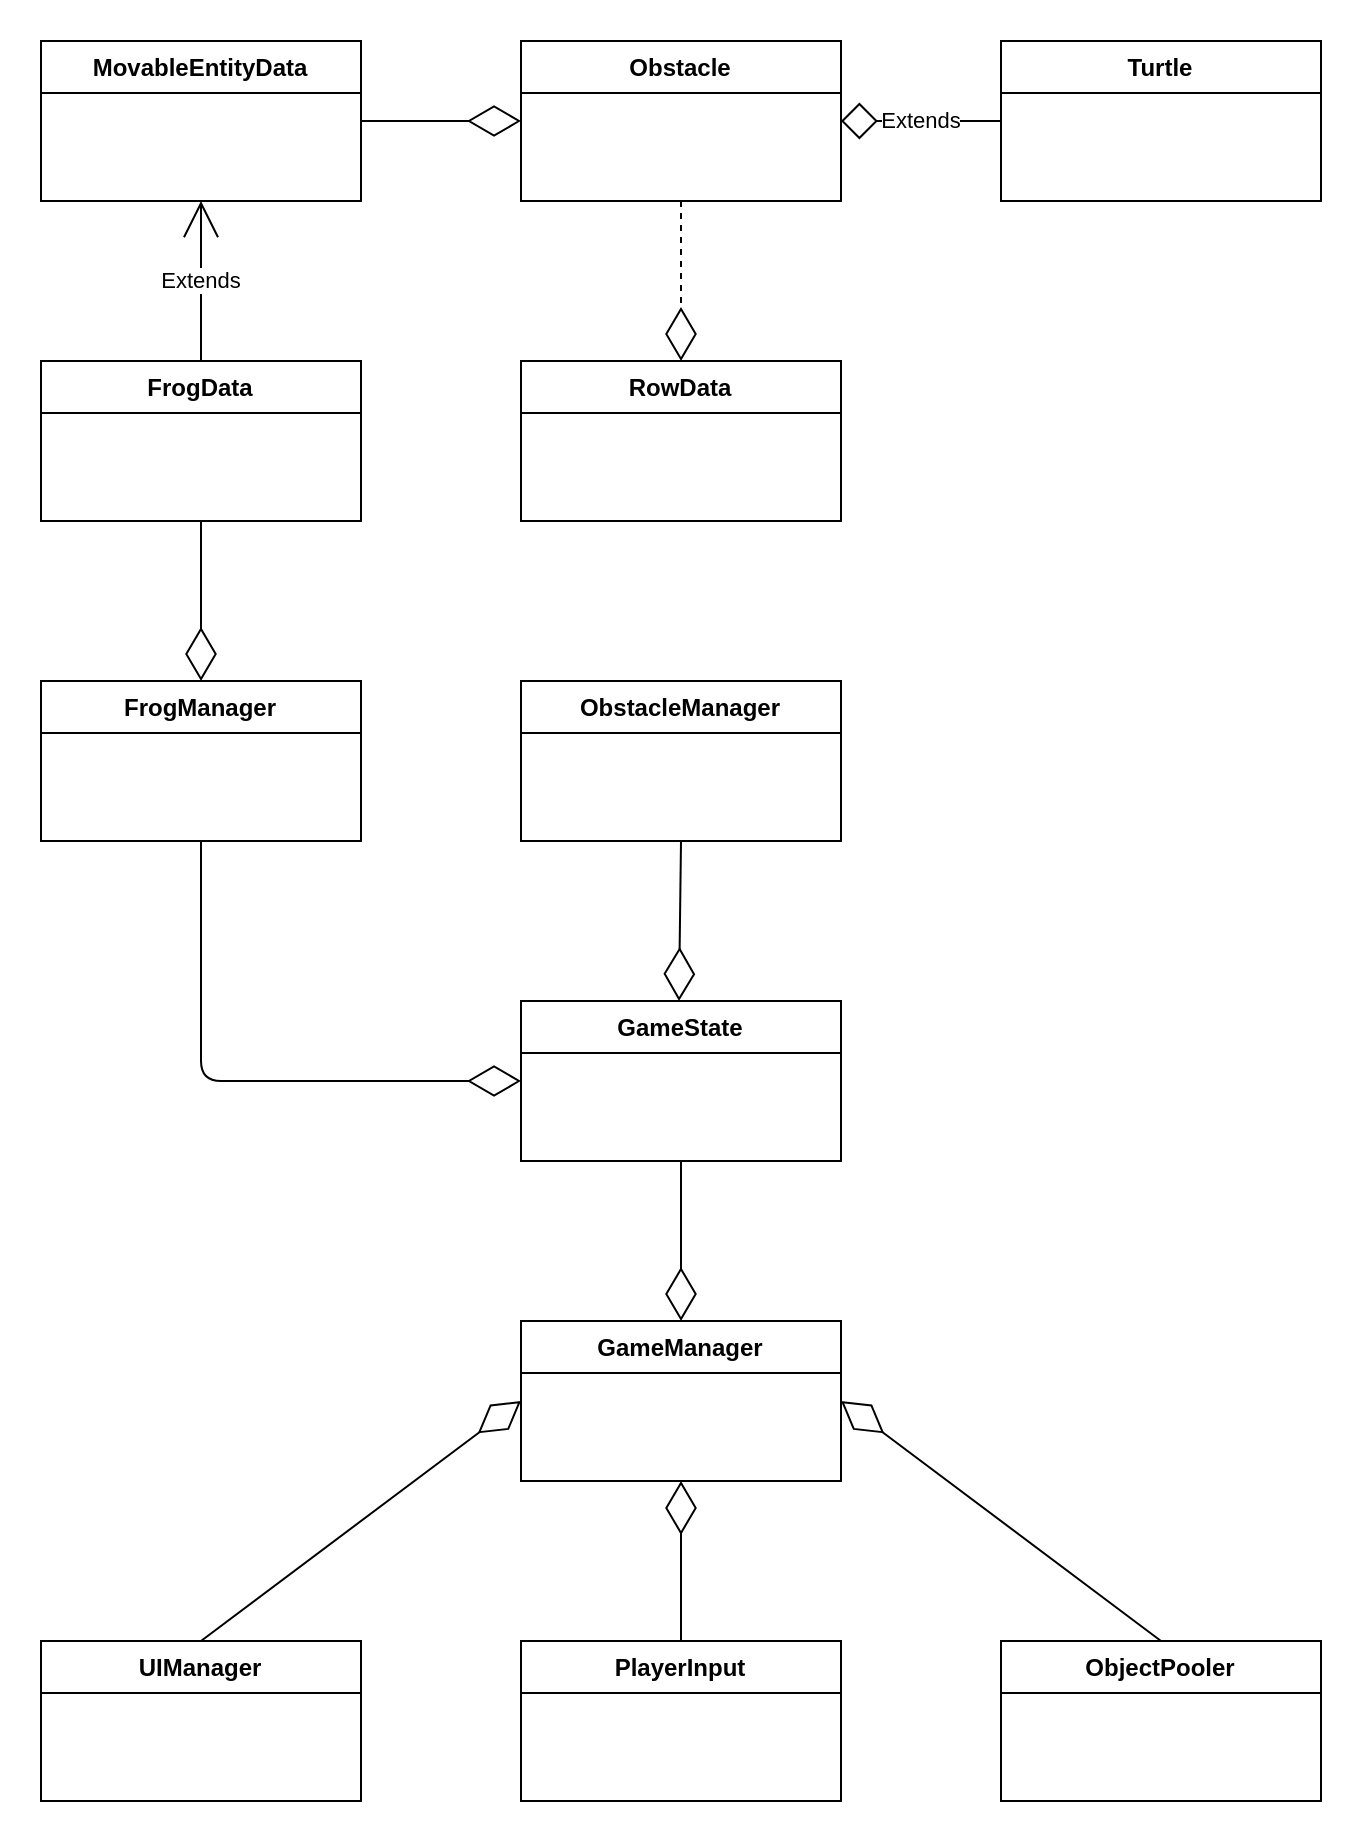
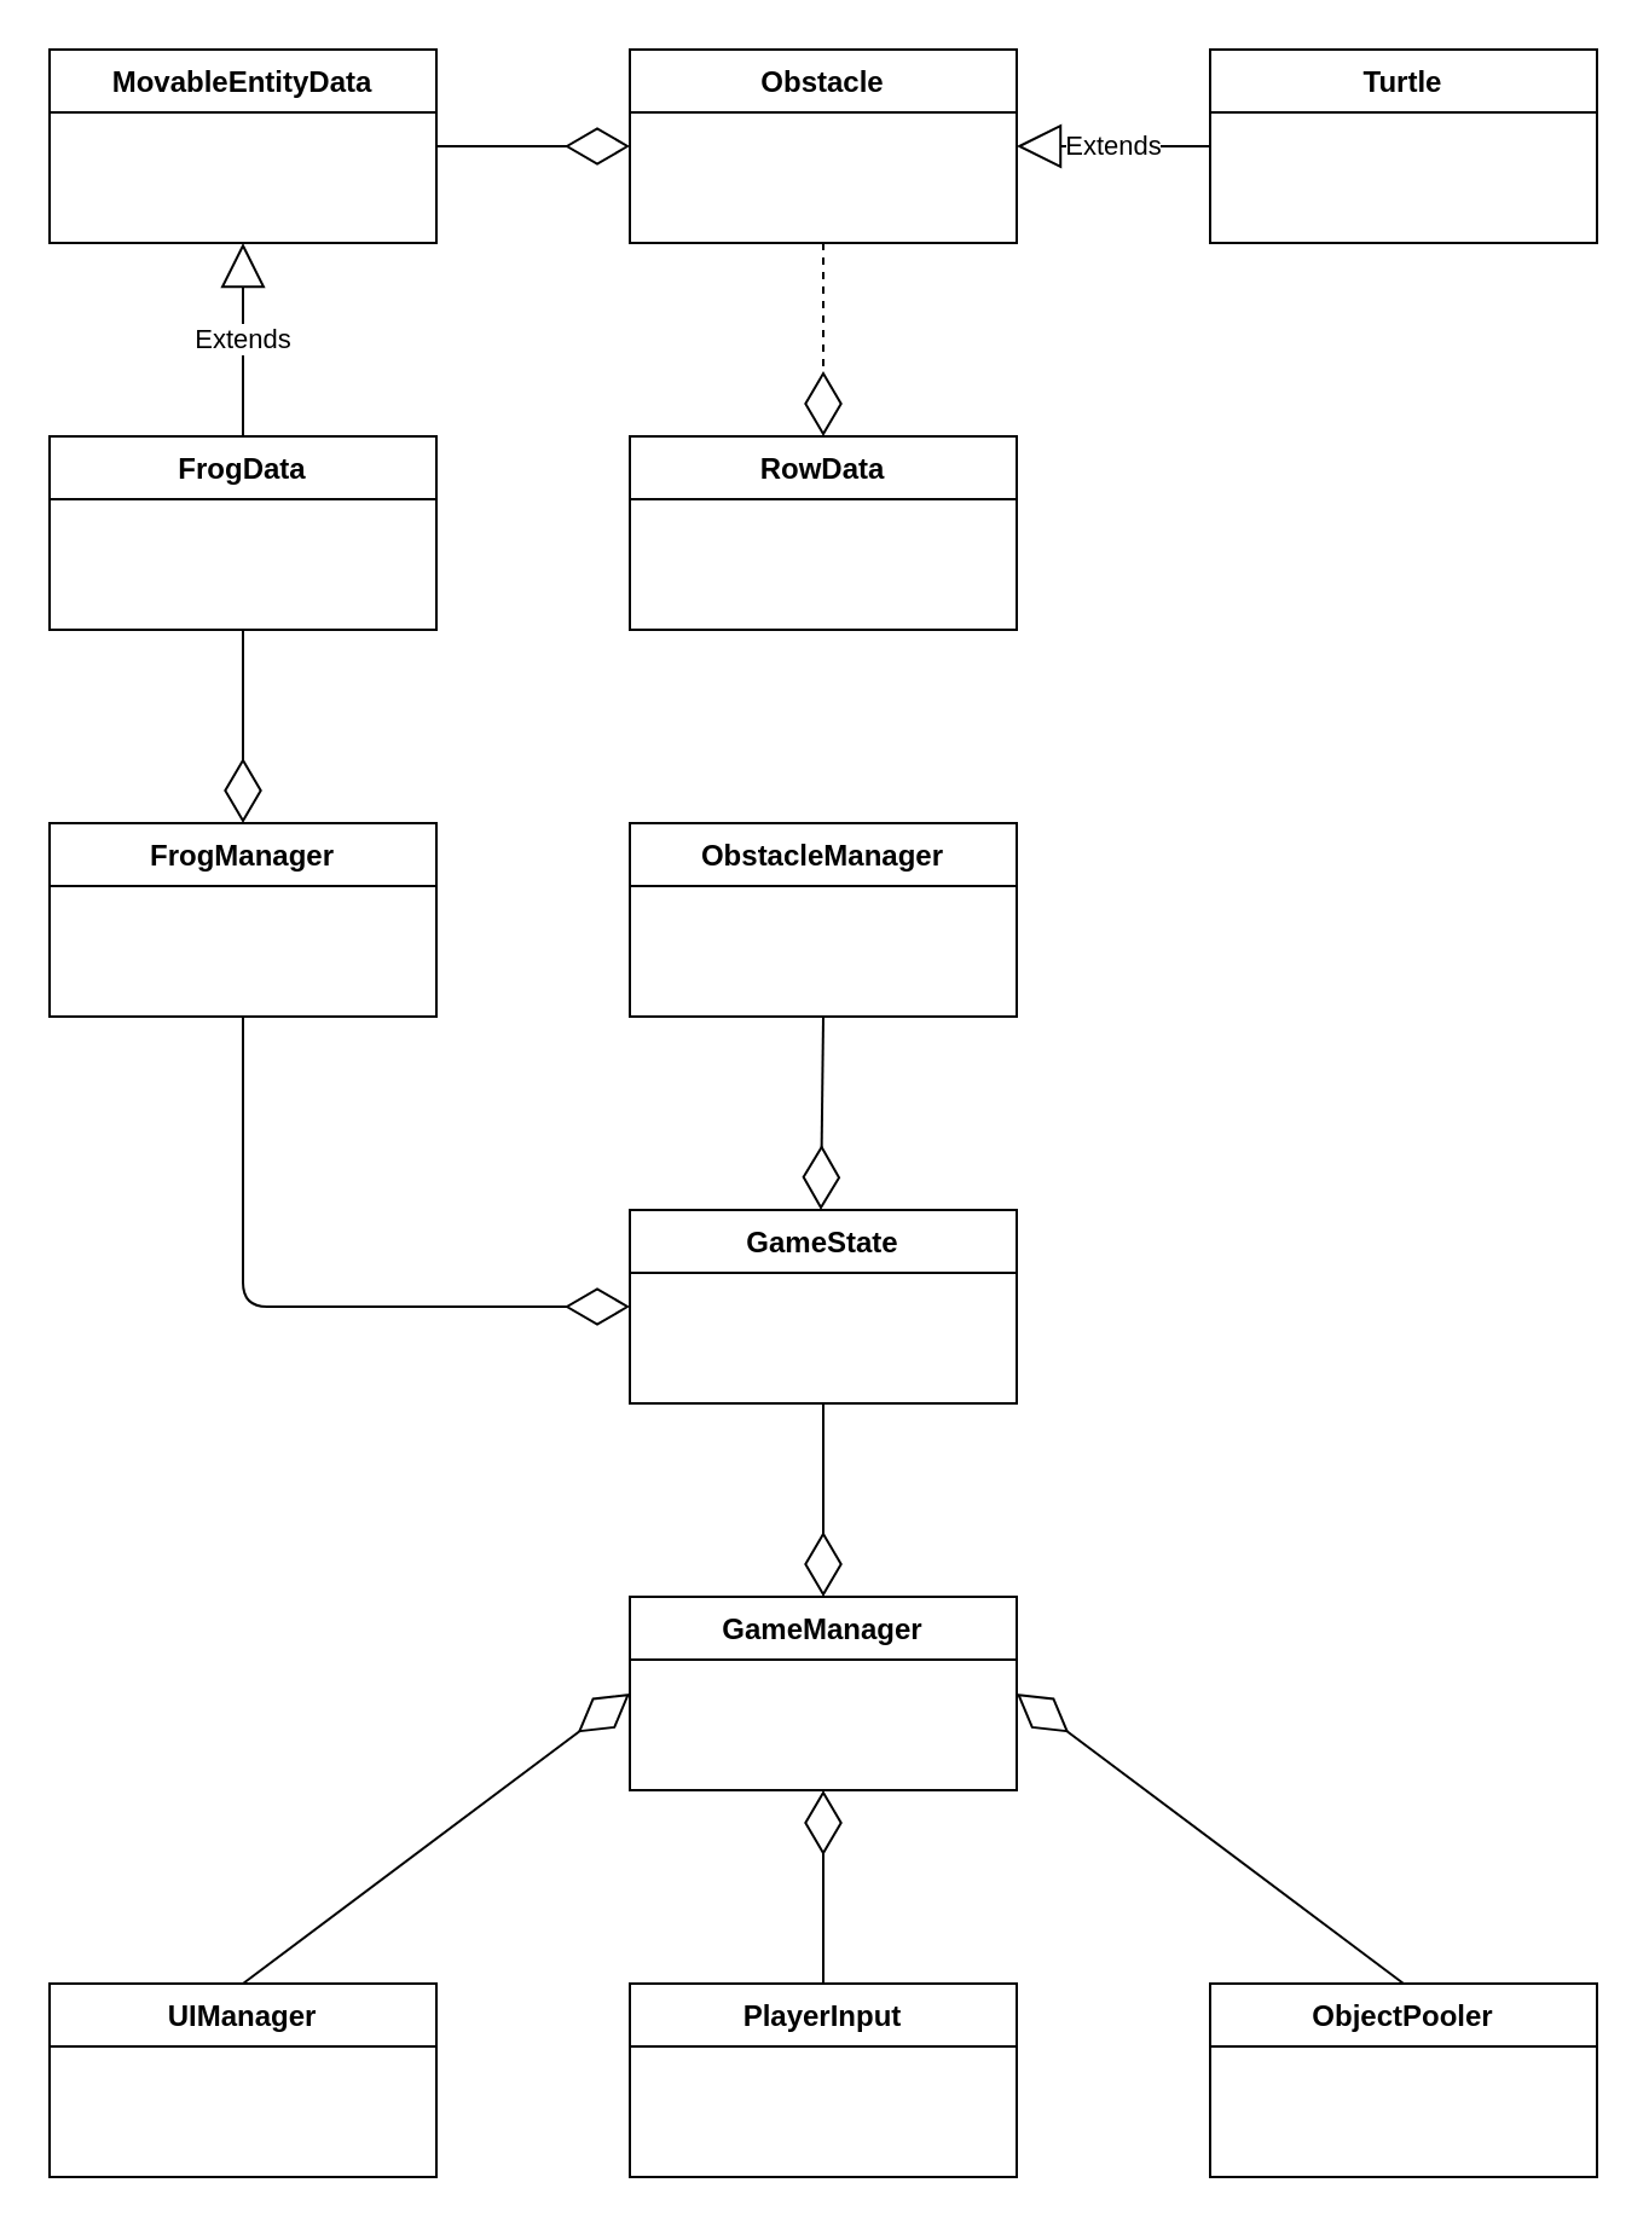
- <mxCell id="24" value="Extends" style="endArrow=diamond;endSize=16;endFill=0;html=1;strokeColor=#000000;fillColor=#000000;exitX=0;exitY=0.5;exitDx=0;exitDy=0;entryX=1;entryY=0.5;entryDx=0;entryDy=0;" edge="1" parent="1" source="12" target="6"><mxGeometry width="160" relative="1" as="geometry"><mxPoint x="360" y="410" as="sourcePoint" /><mxPoint x="520" y="410" as="targetPoint" /></mxGeometry></mxCell>
+ <mxCell id="24" value="Extends" style="endArrow=block;endSize=16;endFill=0;html=1;strokeColor=#000000;fillColor=#000000;exitX=0;exitY=0.5;exitDx=0;exitDy=0;entryX=1;entryY=0.5;entryDx=0;entryDy=0;" edge="1" parent="1" source="12" target="6"><mxGeometry width="160" relative="1" as="geometry"><mxPoint x="360" y="410" as="sourcePoint" /><mxPoint x="520" y="410" as="targetPoint" /></mxGeometry></mxCell>
- <mxCell id="23" value="Extends" style="endArrow=open;endSize=16;endFill=0;html=1;strokeColor=#000000;fillColor=#000000;exitX=0.5;exitY=0;exitDx=0;exitDy=0;entryX=0.5;entryY=1;entryDx=0;entryDy=0;" edge="1" parent="1" source="2" target="3"><mxGeometry width="160" relative="1" as="geometry"><mxPoint x="360" y="410" as="sourcePoint" /><mxPoint x="520" y="410" as="targetPoint" /></mxGeometry></mxCell>
+ <mxCell id="23" value="Extends" style="endArrow=block;endSize=16;endFill=0;html=1;strokeColor=#000000;fillColor=#000000;exitX=0.5;exitY=0;exitDx=0;exitDy=0;entryX=0.5;entryY=1;entryDx=0;entryDy=0;" edge="1" parent="1" source="2" target="3"><mxGeometry width="160" relative="1" as="geometry"><mxPoint x="360" y="410" as="sourcePoint" /><mxPoint x="520" y="410" as="targetPoint" /></mxGeometry></mxCell>
